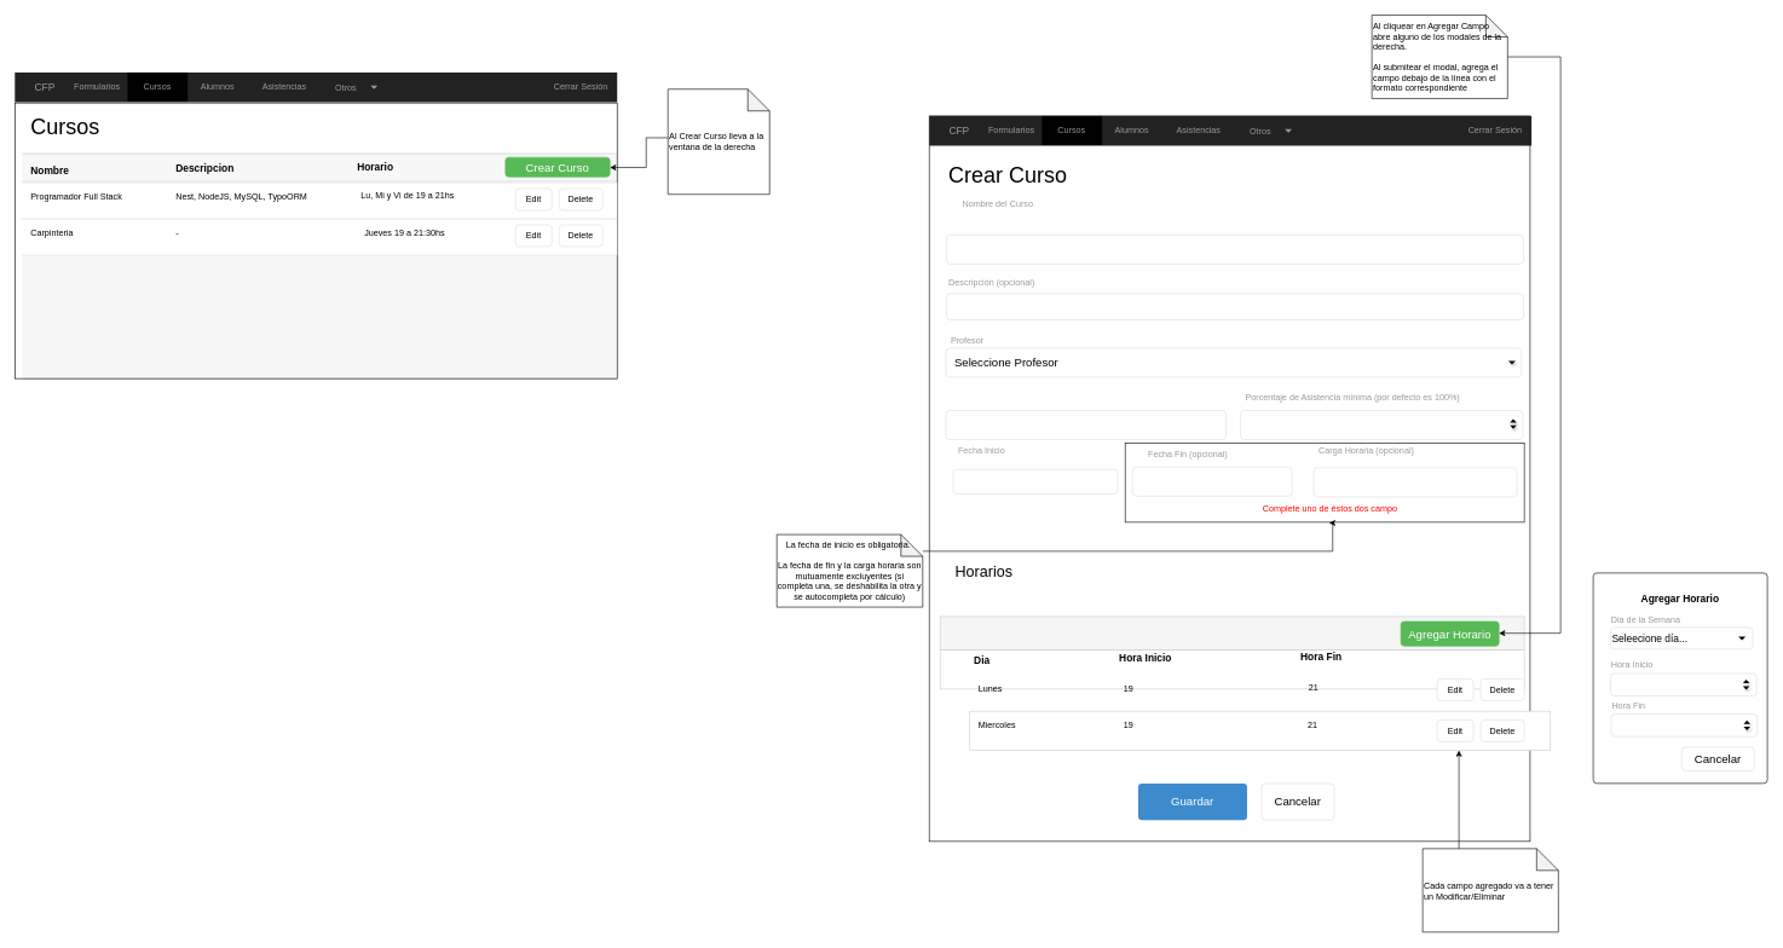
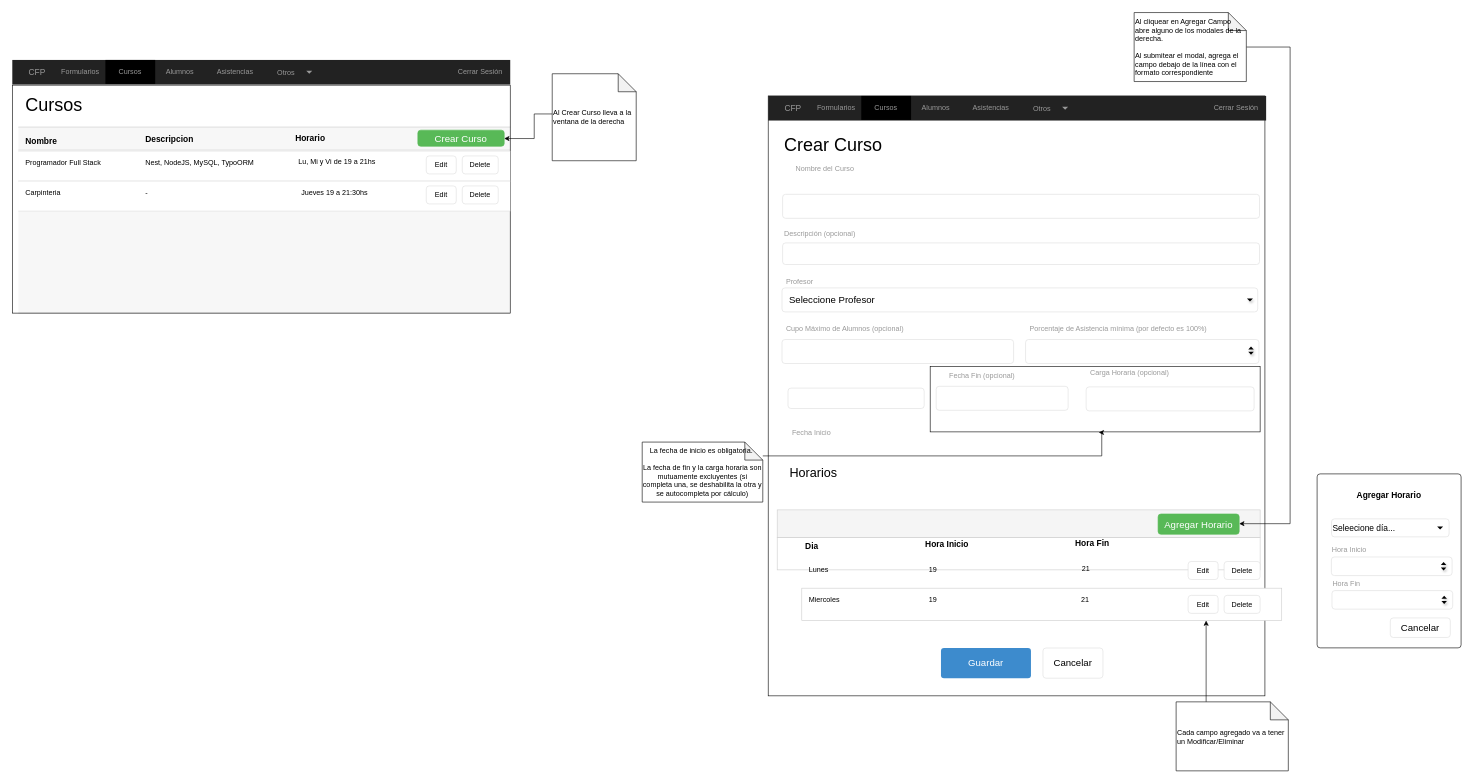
+ <mxCell id="70" value="Cupo Máximo de Alumnos (opcional)" style="html=1;shadow=0;dashed=0;shape=mxgraph.bootstrap.rect;strokeColor=none;fillColor=none;fontColor=#999999;align=left;spacingLeft=5;whiteSpace=wrap;rounded=0;" parent="1" vertex="1"><mxGeometry x="1303" y="537" width="267" height="20" as="geometry" /></mxCell>
- <mxCell id="77" value="Fecha Inicio" style="html=1;shadow=0;dashed=0;shape=mxgraph.bootstrap.rect;strokeColor=none;fillColor=none;fontColor=#999999;align=left;spacingLeft=5;whiteSpace=wrap;rounded=0;" parent="1" vertex="1"><mxGeometry x="1313" y="608.823" width="187" height="25.161" as="geometry" /></mxCell>
+ <mxCell id="77" value="Fecha Inicio" style="html=1;shadow=0;dashed=0;shape=mxgraph.bootstrap.rect;strokeColor=none;fillColor=none;fontColor=#999999;align=left;spacingLeft=5;whiteSpace=wrap;rounded=0;" parent="1" vertex="1"><mxGeometry x="1313" y="708.823" width="187" height="25.161" as="geometry" /></mxCell>
- <mxCell id="81" value="Complete uno de éstos dos campo" style="html=1;shadow=0;dashed=0;shape=mxgraph.bootstrap.rect;strokeColor=none;fillColor=none;align=center;spacingLeft=5;whiteSpace=wrap;rounded=0;fontColor=#FF0000;" parent="1" vertex="1"><mxGeometry x="1560" y="688" width="540" height="25" as="geometry" /></mxCell>
- <mxCell id="94" value="Dia de la Semana" style="html=1;shadow=0;dashed=0;shape=mxgraph.bootstrap.rect;strokeColor=none;fillColor=none;fontColor=#999999;align=left;spacingLeft=5;whiteSpace=wrap;rounded=0;" parent="1" vertex="1"><mxGeometry x="2213" y="844" width="196.458" height="20" as="geometry" /></mxCell>
